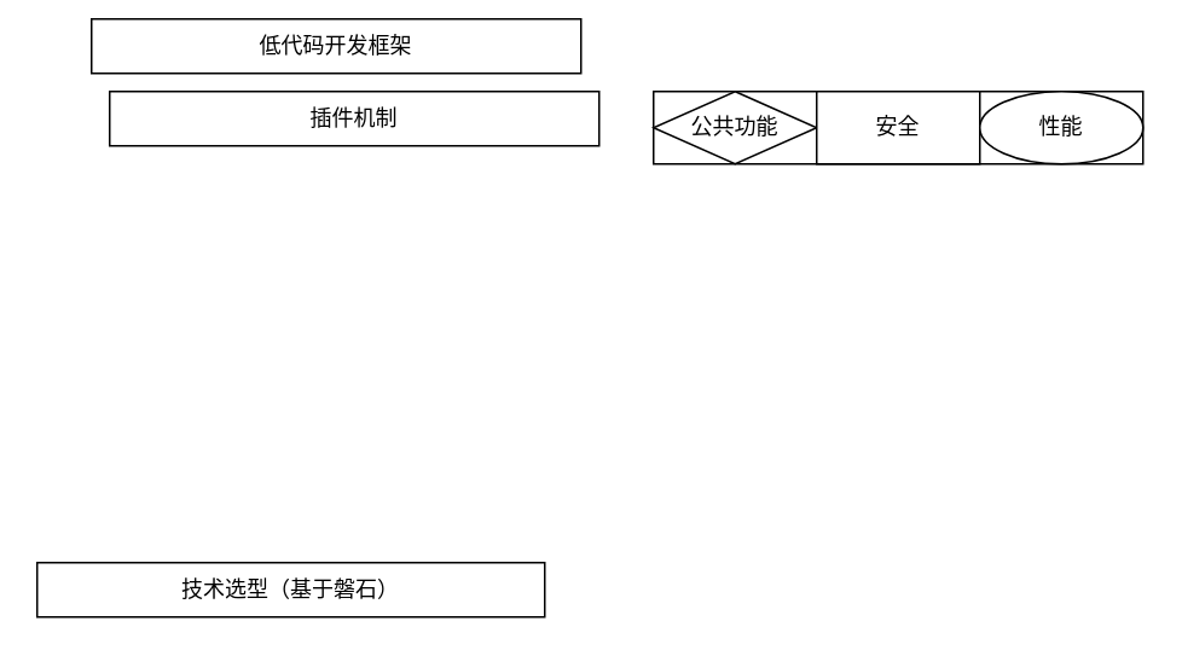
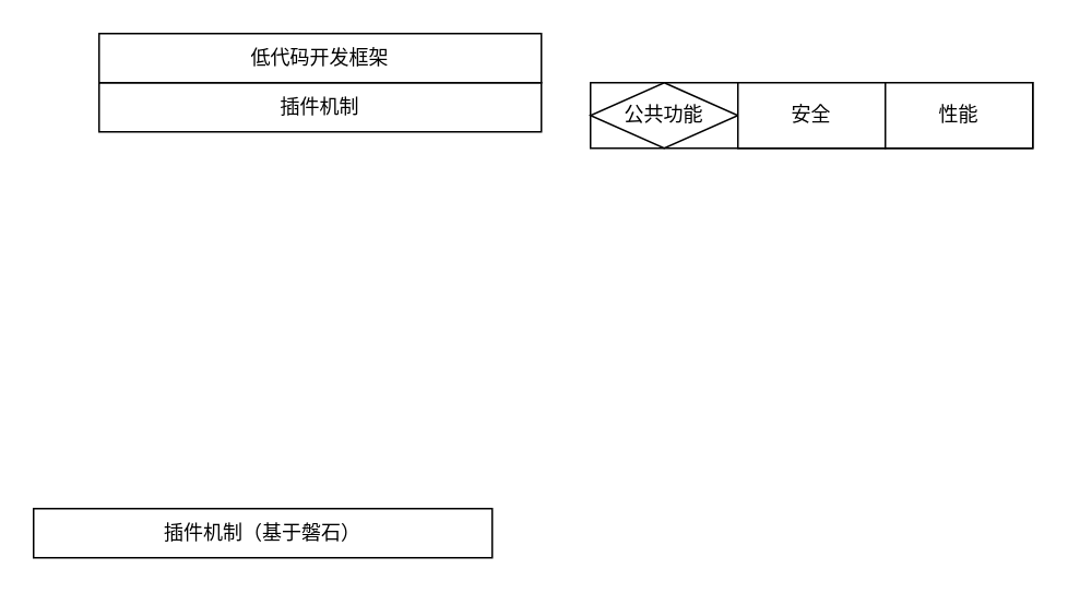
- <mxCell id="4" value="低代码开发框架" style="rounded=0;whiteSpace=wrap;html=1;" parent="1" vertex="1"><mxGeometry x="50" y="10" width="270" height="30" as="geometry" /></mxCell>
+ <mxCell id="4" value="低代码开发框架" style="rounded=0;whiteSpace=wrap;html=1;" parent="1" vertex="1"><mxGeometry x="60" y="20" width="270" height="30" as="geometry" /></mxCell>
- <mxCell id="8" value="性能" style="ellipse;whiteSpace=wrap;html=1;" parent="1" vertex="1"><mxGeometry x="540" y="50" width="90" height="40" as="geometry" /></mxCell>
+ <mxCell id="8" value="性能" style="rounded=0;whiteSpace=wrap;html=1;" parent="1" vertex="1"><mxGeometry x="540" y="50" width="90" height="40" as="geometry" /></mxCell>
- <mxCell id="2" value="技术选型（基于磐石）" style="rounded=0;whiteSpace=wrap;html=1;" parent="1" vertex="1"><mxGeometry x="20" y="310" width="280" height="30" as="geometry" /></mxCell>
+ <mxCell id="2" value="插件机制（基于磐石）" style="rounded=0;whiteSpace=wrap;html=1;" parent="1" vertex="1"><mxGeometry x="20" y="310" width="280" height="30" as="geometry" /></mxCell>
